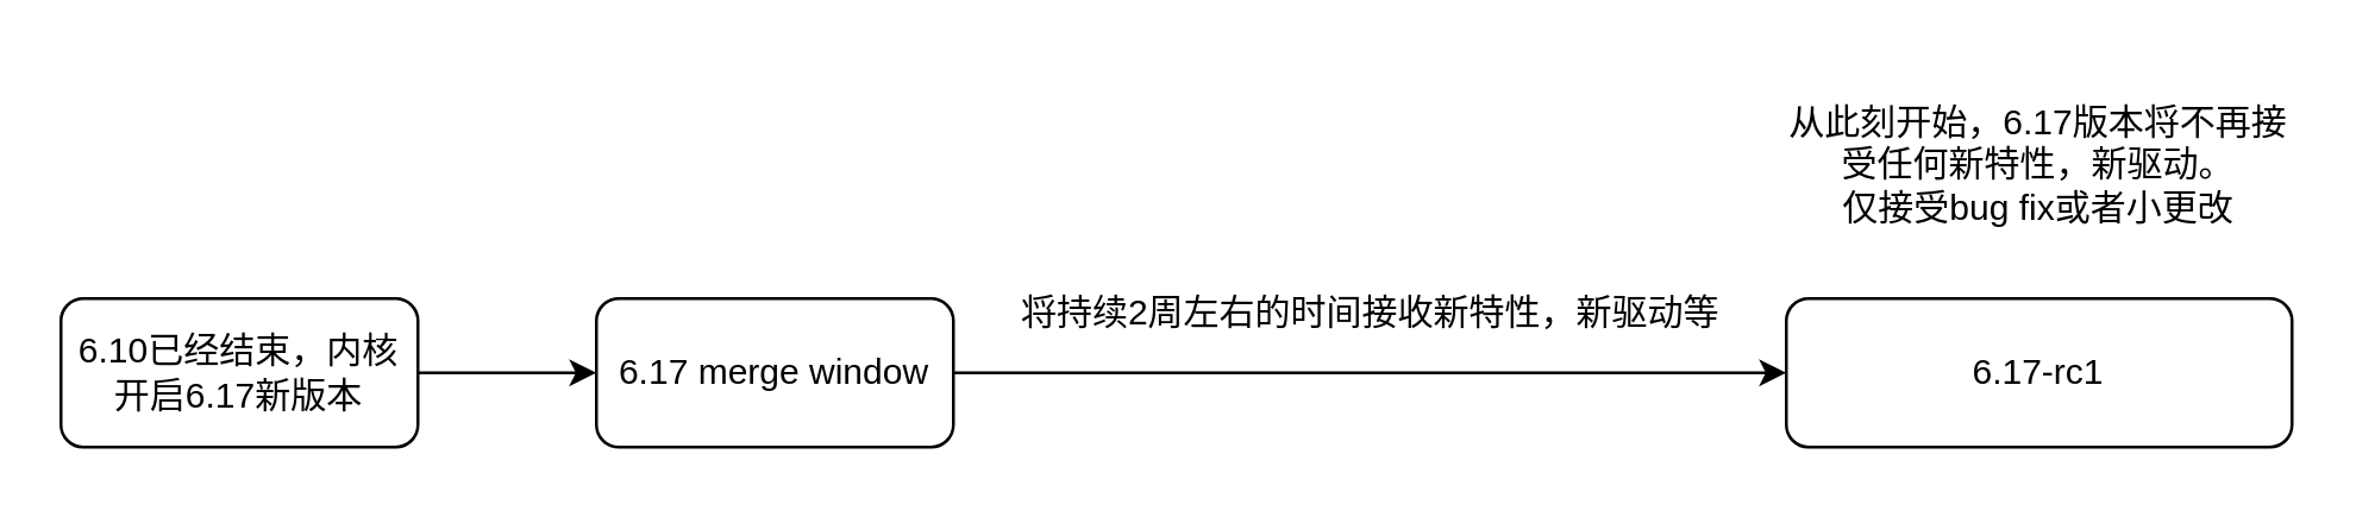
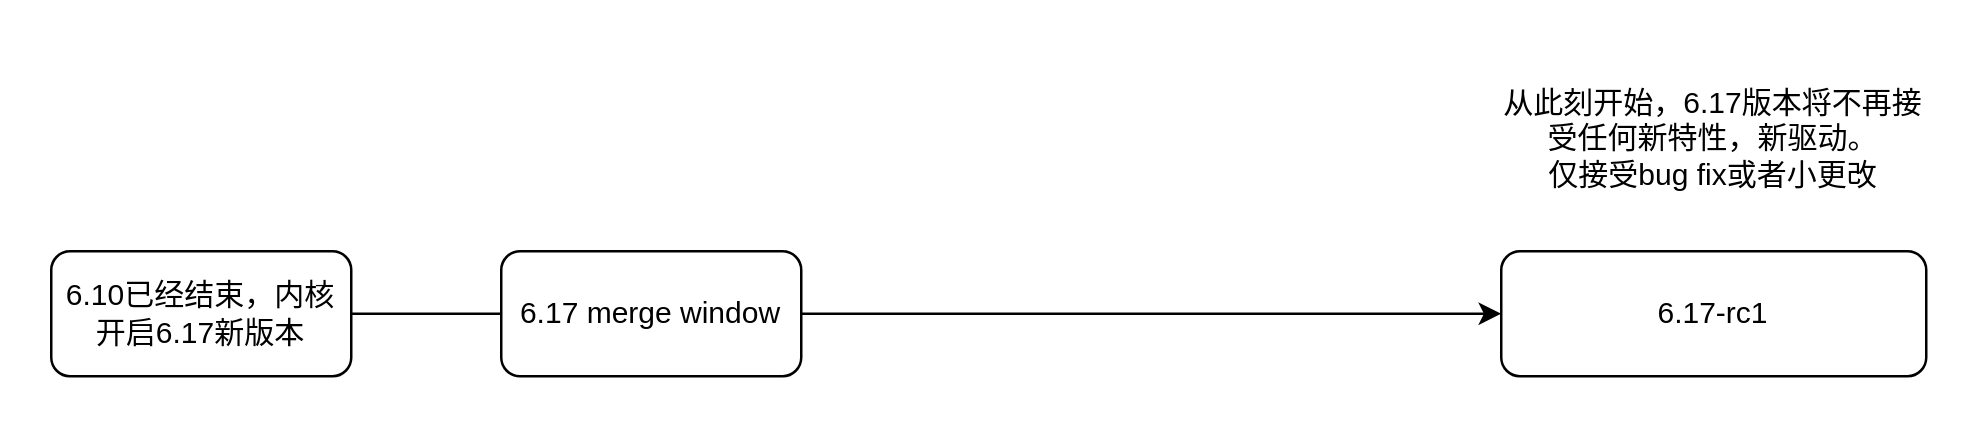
- <mxCell id="7" value="将持续2周左右的时间接收新特性，新驱动等" style="text;html=1;align=center;verticalAlign=middle;resizable=0;points=[];autosize=1;strokeColor=none;fillColor=none;" parent="1" vertex="1"><mxGeometry x="330" y="90" width="260" height="30" as="geometry" /></mxCell>
- <mxCell id="2" style="edgeStyle=orthogonalEdgeStyle;rounded=0;orthogonalLoop=1;jettySize=auto;html=1;exitX=1;exitY=0.5;exitDx=0;exitDy=0;entryX=0;entryY=0.5;entryDx=0;entryDy=0;" parent="1" source="3" target="5" edge="1"><mxGeometry relative="1" as="geometry" /></mxCell>
+ <mxCell id="2" style="edgeStyle=orthogonalEdgeStyle;rounded=0;orthogonalLoop=1;jettySize=auto;html=1;exitX=1;exitY=0.5;exitDx=0;exitDy=0;entryX=0;entryY=0.5;entryDx=0;entryDy=0;endArrow=none;" parent="1" source="3" target="5" edge="1"><mxGeometry relative="1" as="geometry" /></mxCell>
